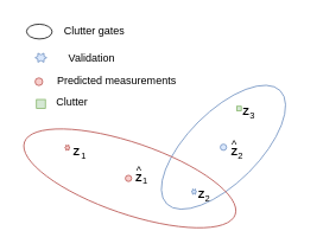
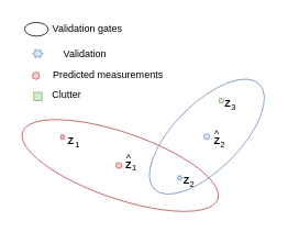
- <mxCell id="5" value="Clutter gates" style="text;html=1;align=center;verticalAlign=middle;resizable=0;points=[];autosize=1;strokeColor=none;fillColor=none;" vertex="1" parent="1"><mxGeometry x="50" y="20" width="110" height="30" as="geometry" /></mxCell>
+ <mxCell id="5" value="Validation gates" style="text;html=1;align=center;verticalAlign=middle;resizable=0;points=[];autosize=1;strokeColor=none;fillColor=none;" vertex="1" parent="1"><mxGeometry x="50" y="20" width="110" height="30" as="geometry" /></mxCell>
